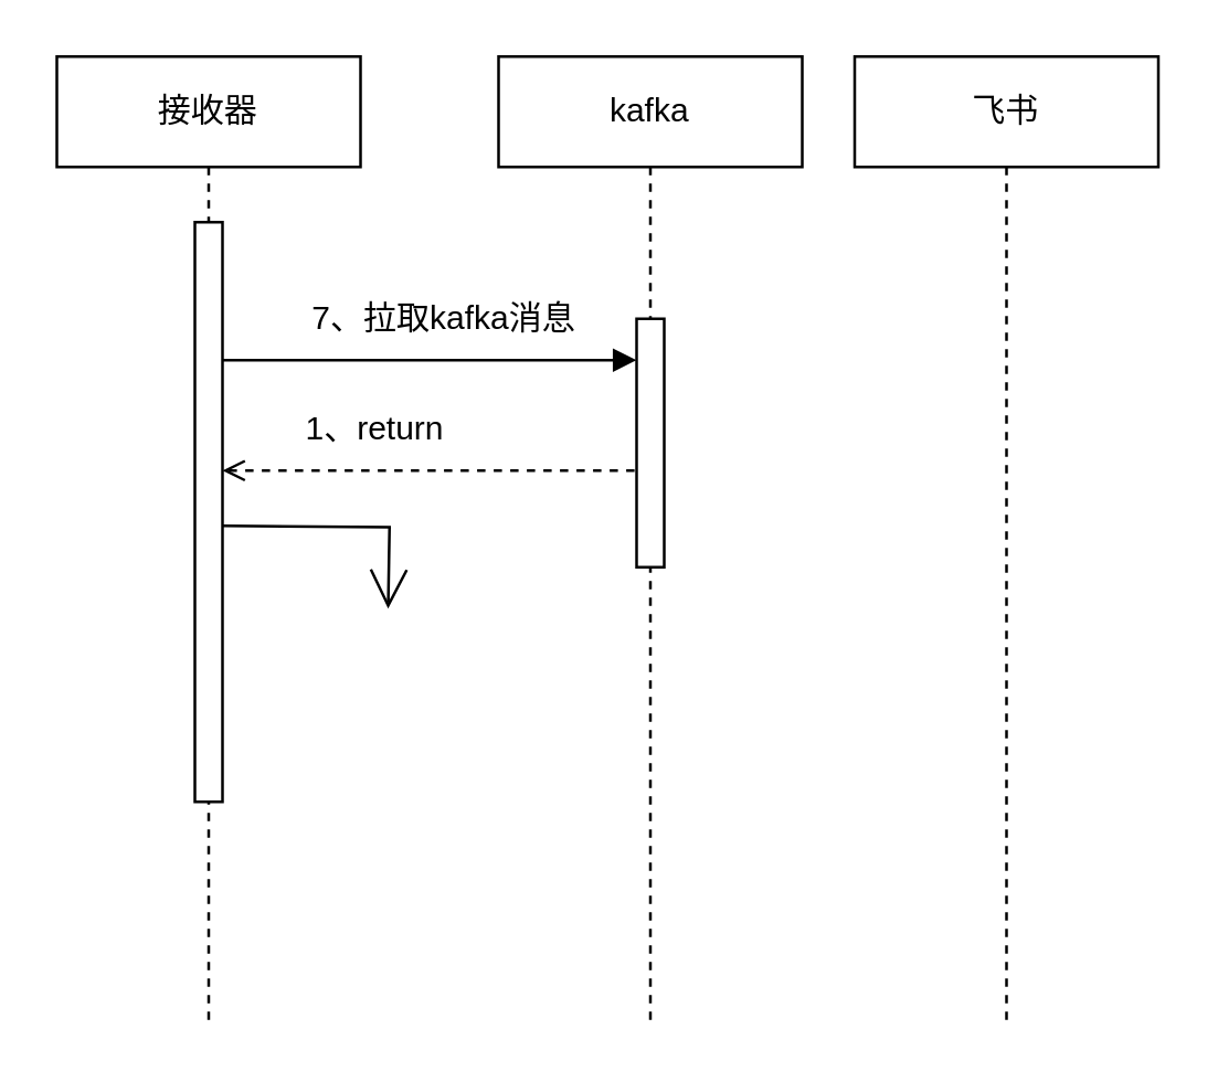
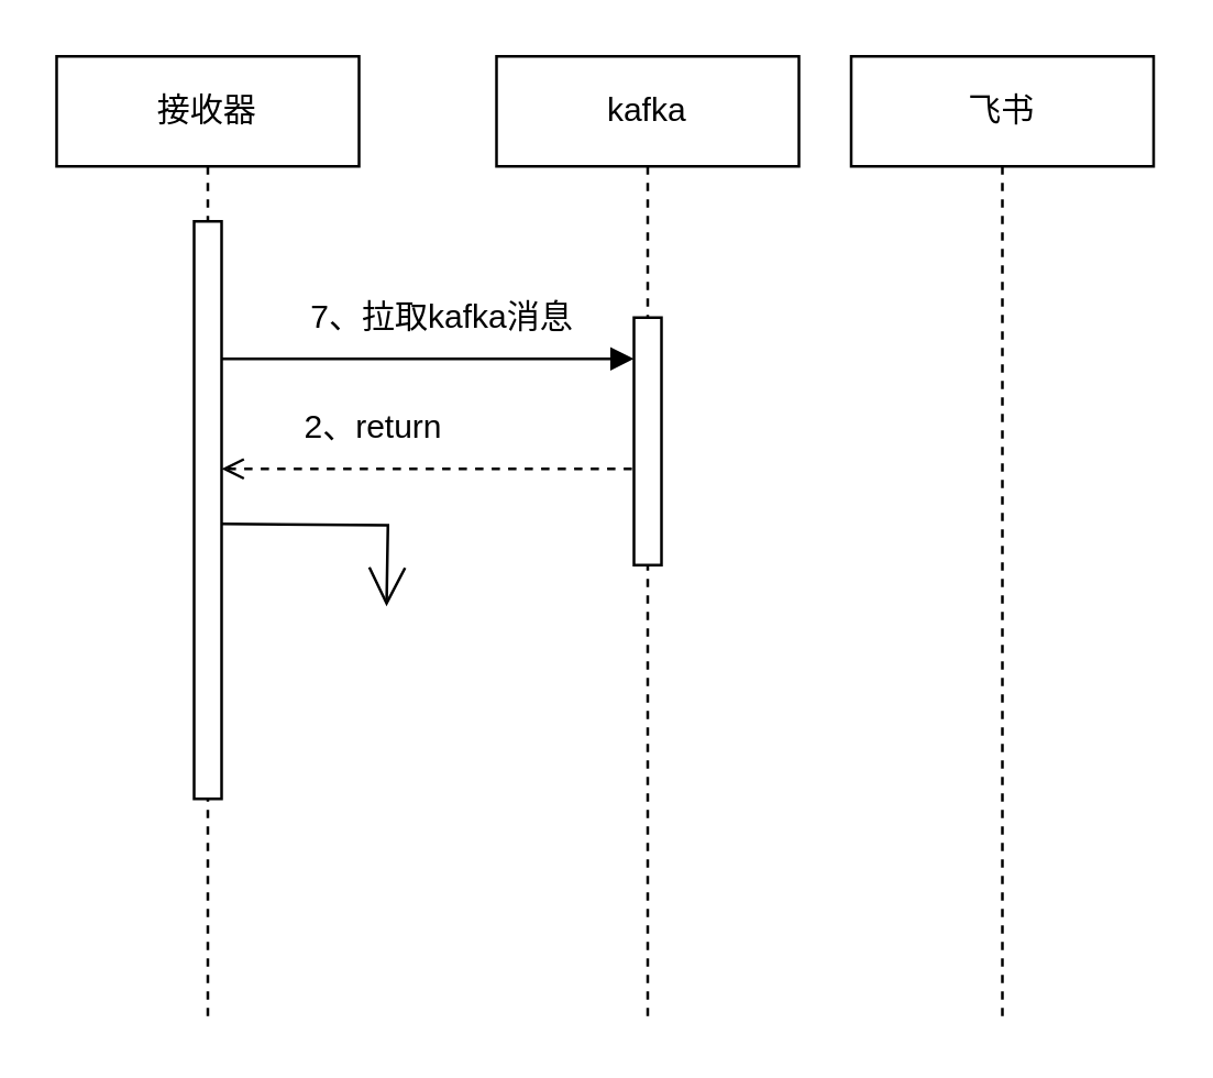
- <mxCell id="10" value="1、return" style="text;html=1;align=center;verticalAlign=middle;resizable=0;points=[];autosize=1;strokeColor=none;fillColor=none;" vertex="1" parent="1"><mxGeometry x="100" y="140" width="70" height="30" as="geometry" /></mxCell>
+ <mxCell id="10" value="2、return" style="text;html=1;align=center;verticalAlign=middle;resizable=0;points=[];autosize=1;strokeColor=none;fillColor=none;" vertex="1" parent="1"><mxGeometry x="100" y="140" width="70" height="30" as="geometry" /></mxCell>
